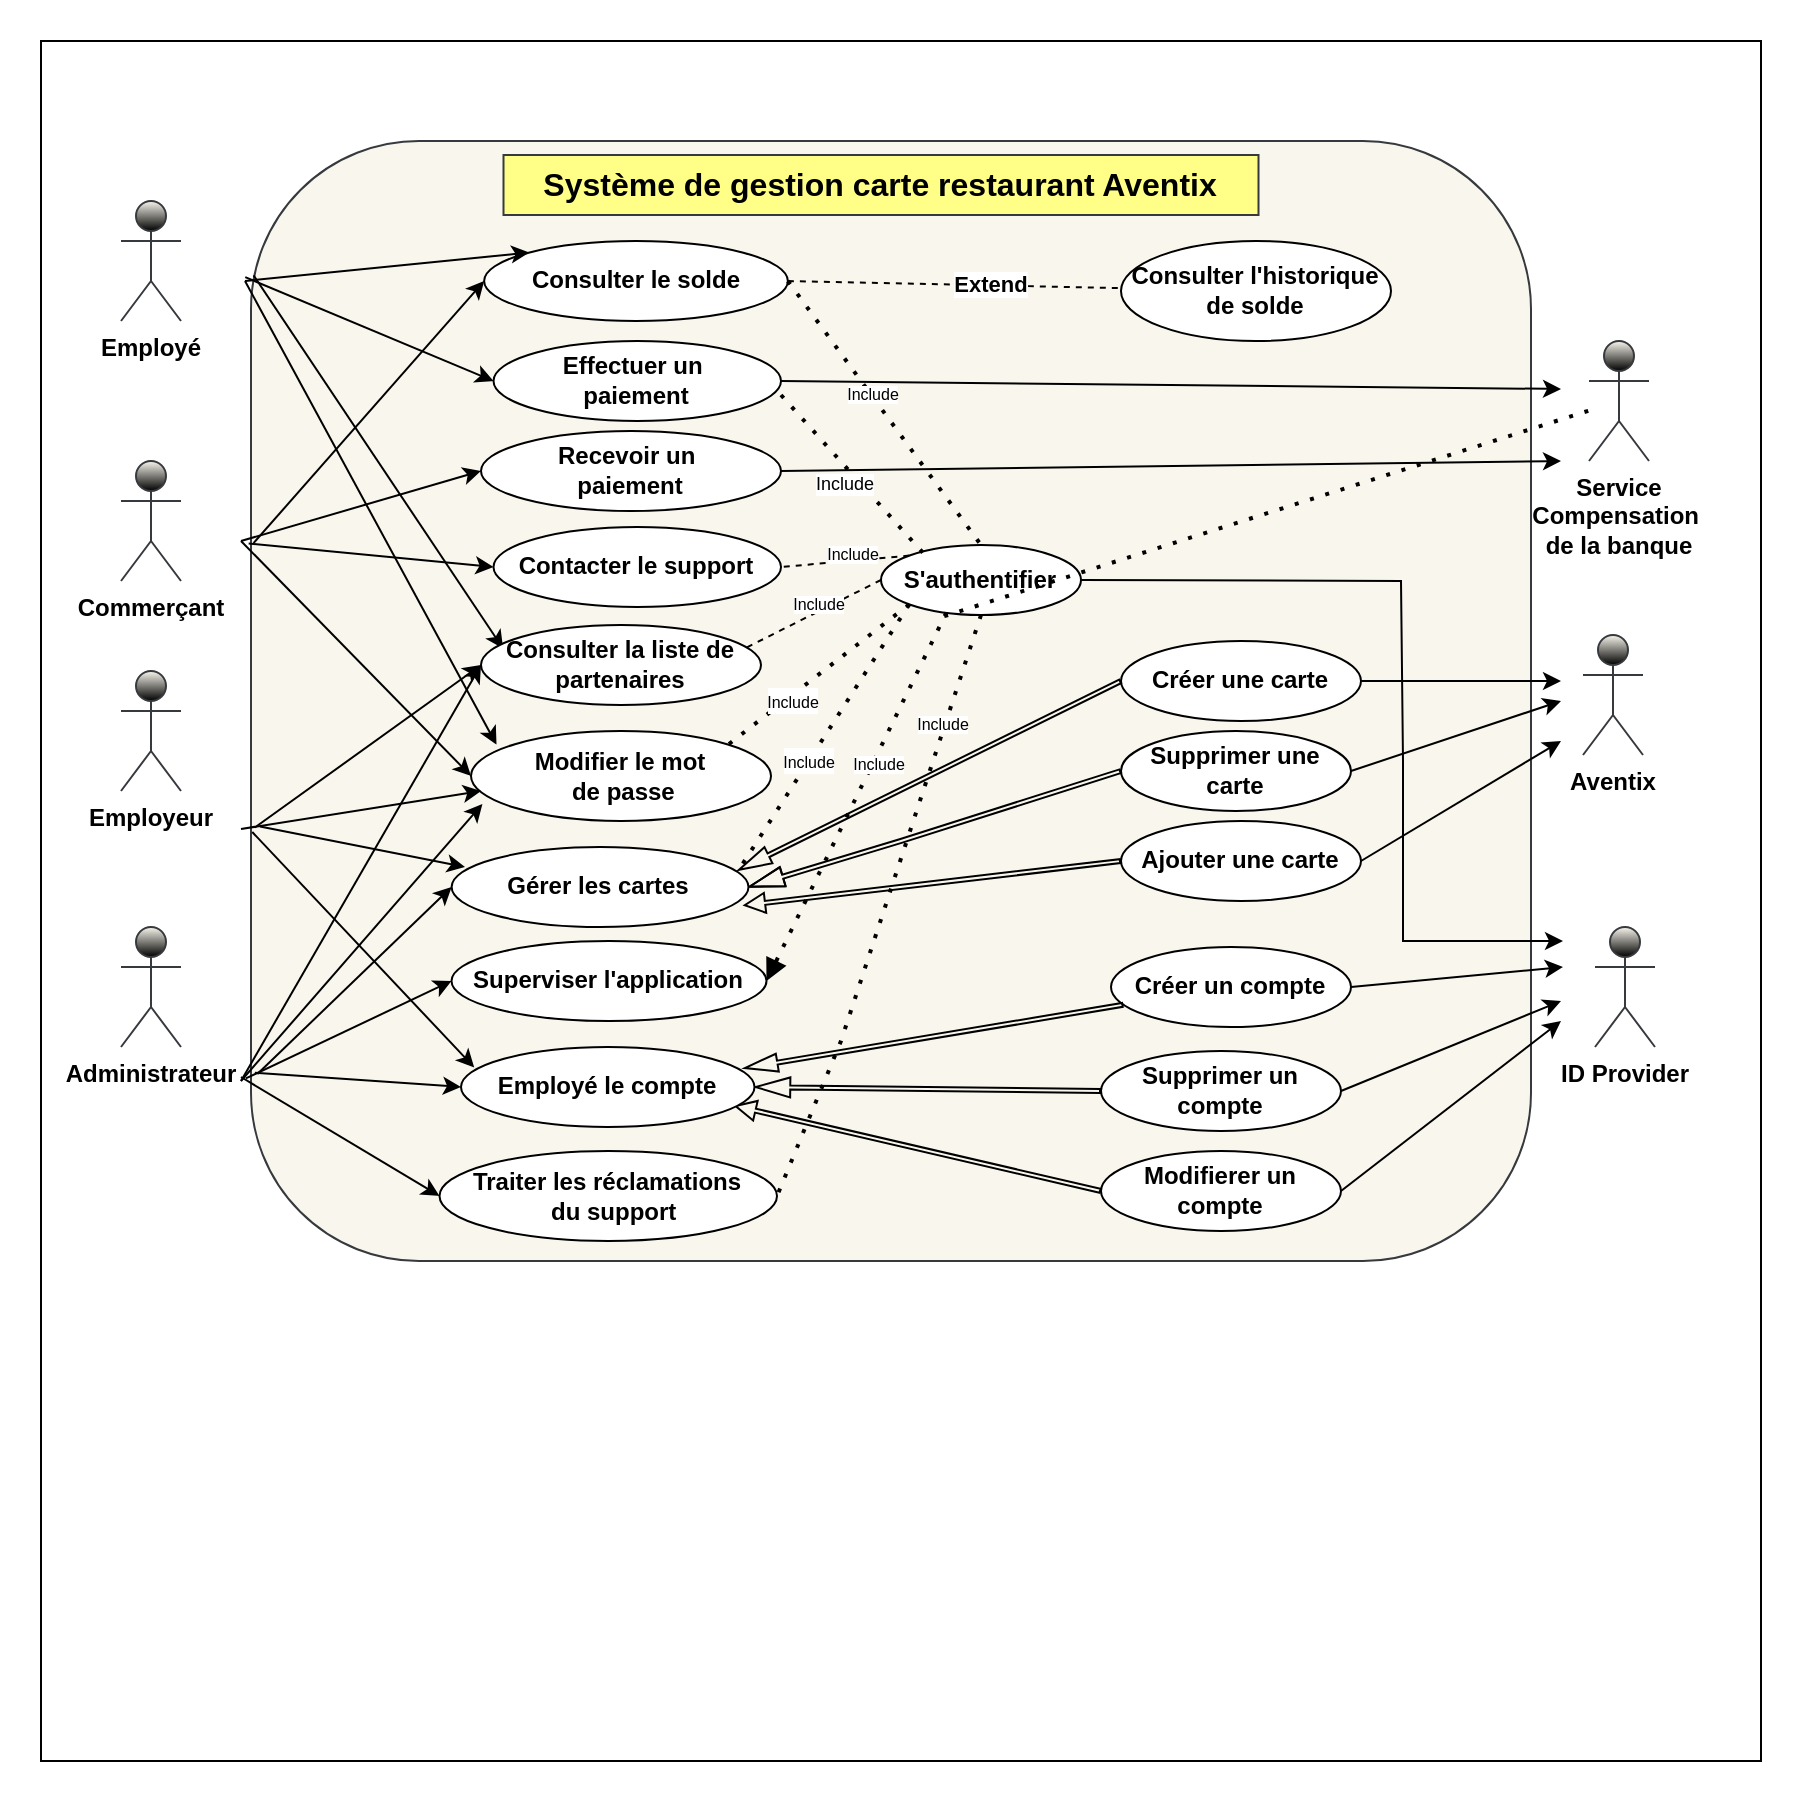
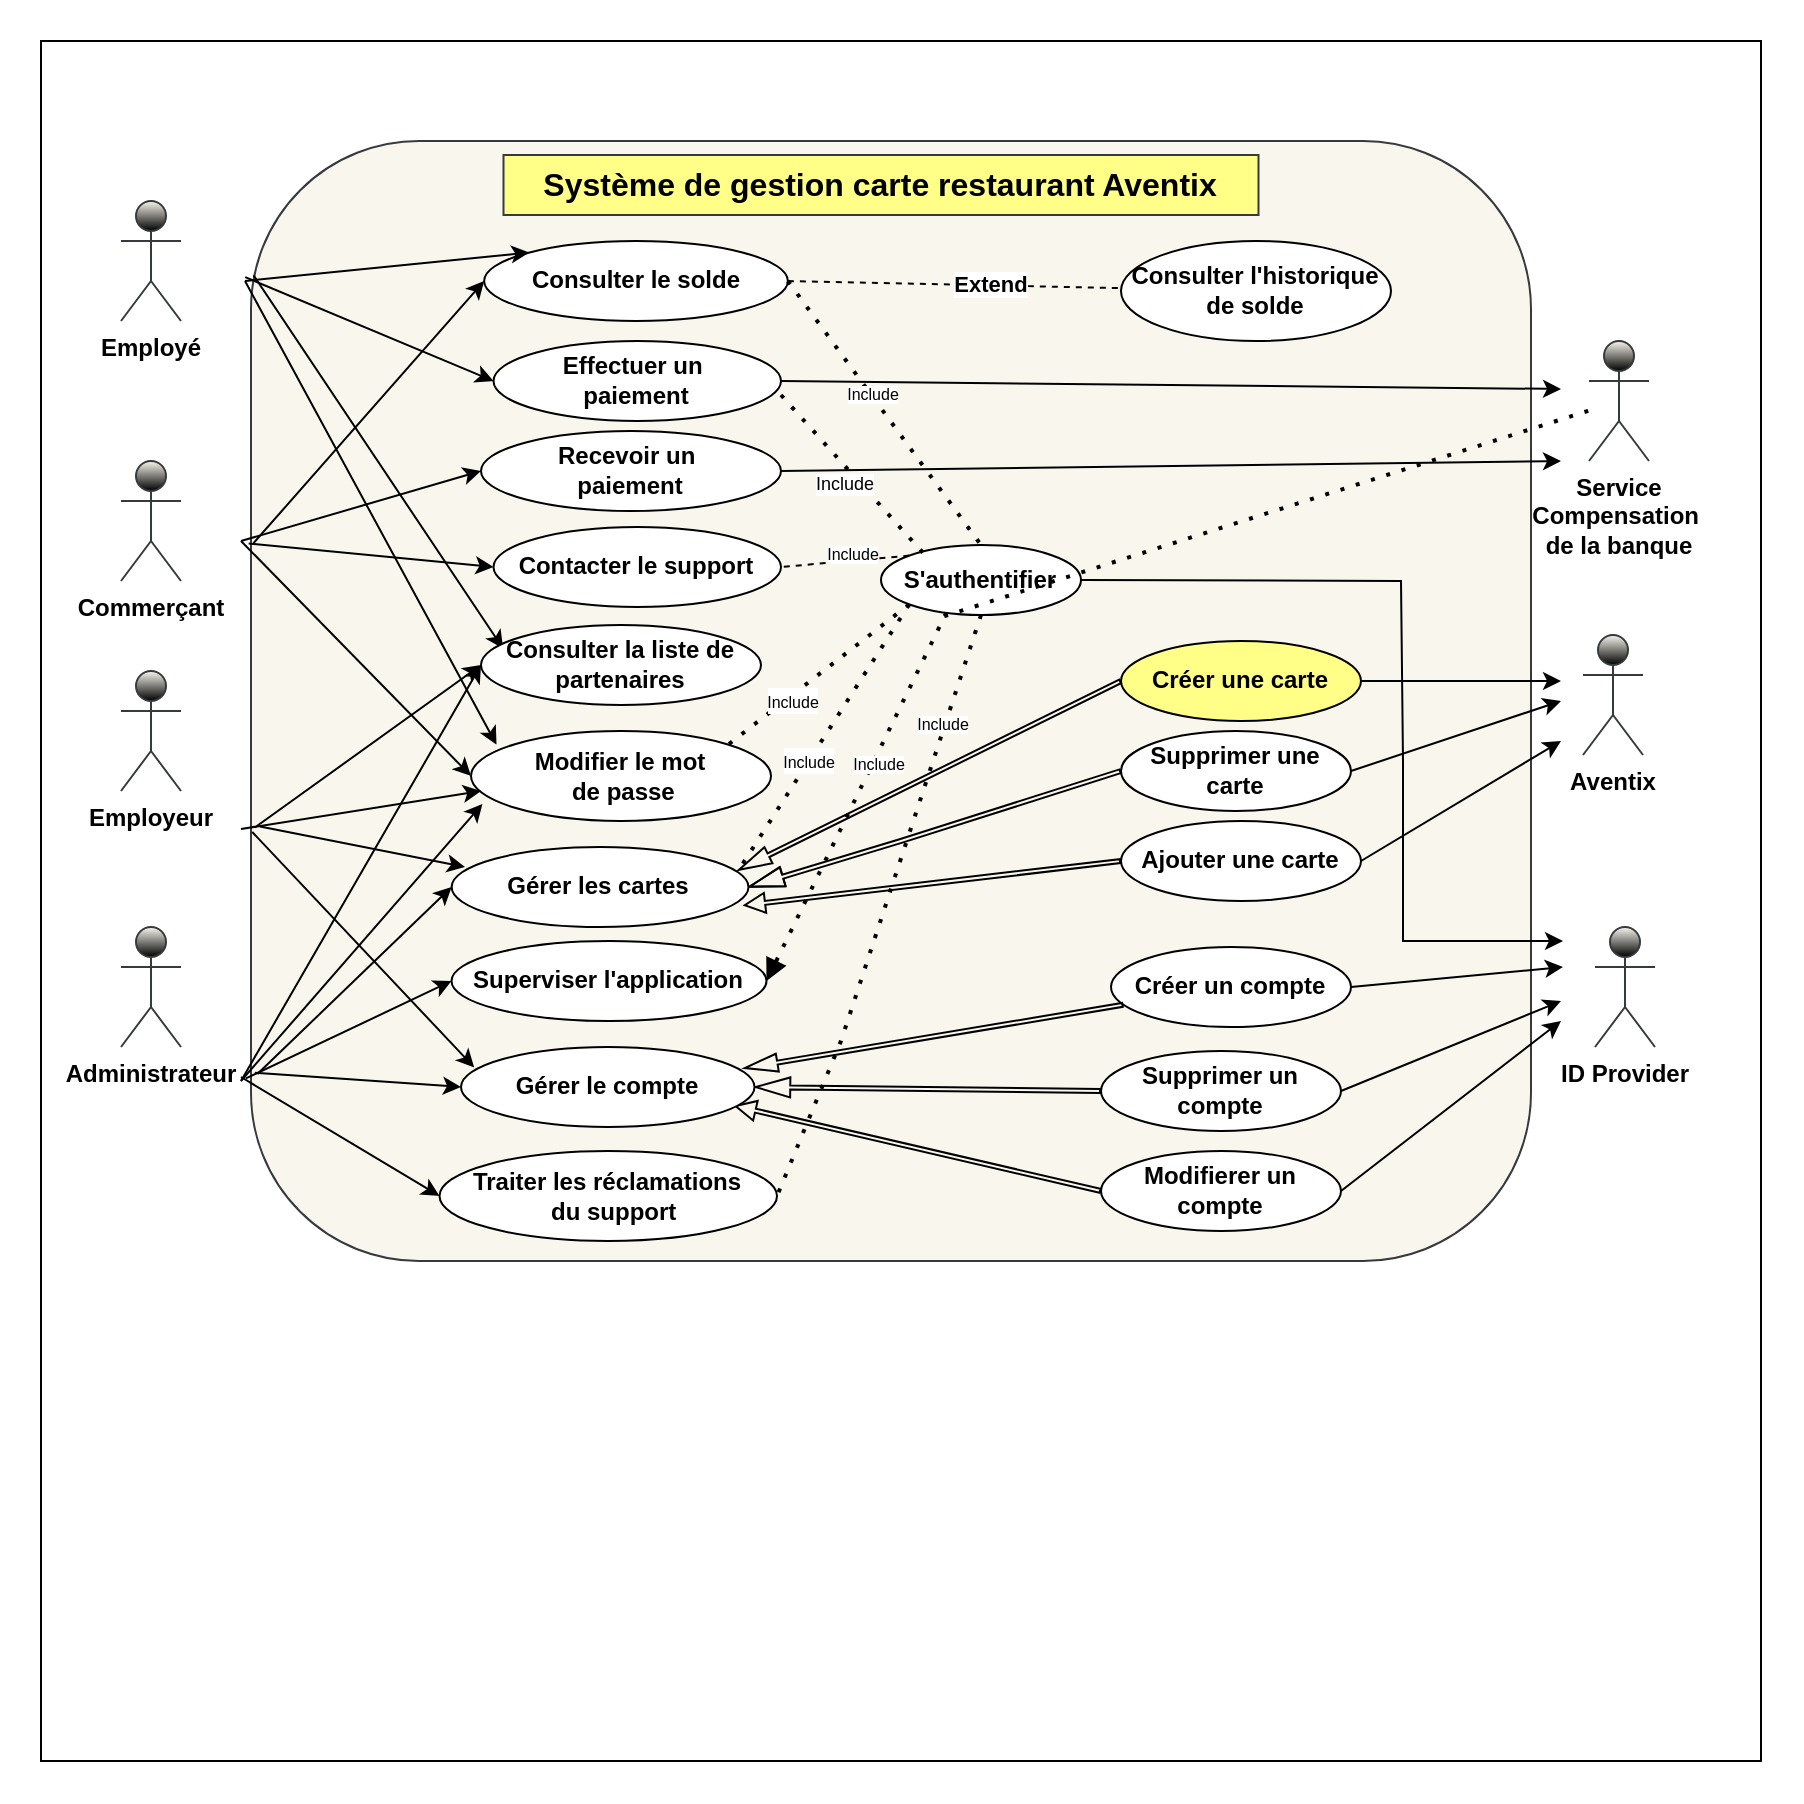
- <mxCell id="46" value="Include" style="endArrow=none;dashed=1;html=1;rounded=0;exitX=0;exitY=0.5;exitDx=0;exitDy=0;fontStyle=0;entryX=0.938;entryY=0.3;entryDx=0;entryDy=0;fontSize=8;entryPerimeter=0;" parent="1" source="7" target="71" edge="1"><mxGeometry x="-0.143" y="-3" width="50" height="50" relative="1" as="geometry"><mxPoint x="279" y="323" as="sourcePoint" /><mxPoint x="348" y="311" as="targetPoint" /><mxPoint as="offset" /></mxGeometry></mxCell>
- <mxCell id="21" value="Créer une carte " style="ellipse;whiteSpace=wrap;html=1;fontStyle=1" parent="1" vertex="1"><mxGeometry x="560" y="320" width="120" height="40" as="geometry" /></mxCell>
+ <mxCell id="21" value="Créer une carte " style="ellipse;whiteSpace=wrap;html=1;fontStyle=1;fillColor=#ffff88;" parent="1" vertex="1"><mxGeometry x="560" y="320" width="120" height="40" as="geometry" /></mxCell>
- <mxCell id="73" value="&lt;span&gt;Employé le compte&lt;/span&gt;" style="ellipse;whiteSpace=wrap;html=1;fontStyle=1" parent="1" vertex="1"><mxGeometry x="230" y="523" width="146.75" height="40" as="geometry" /></mxCell>
+ <mxCell id="73" value="&lt;span&gt;Gérer le compte&lt;/span&gt;" style="ellipse;whiteSpace=wrap;html=1;fontStyle=1" parent="1" vertex="1"><mxGeometry x="230" y="523" width="146.75" height="40" as="geometry" /></mxCell>
